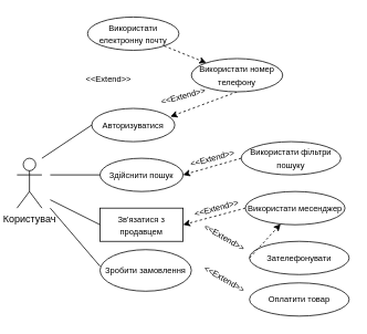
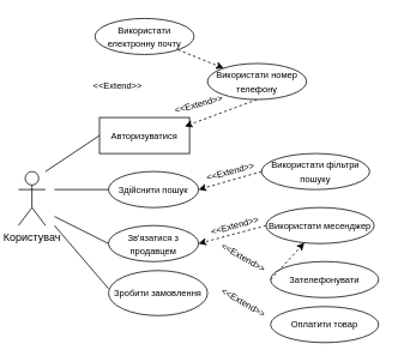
- <mxCell id="3" value="&lt;font style=&quot;font-size: 10px;&quot;&gt;Авторизуватися&lt;/font&gt;" style="ellipse;whiteSpace=wrap;html=1;" vertex="1" parent="1"><mxGeometry x="110" y="130" width="100" height="40" as="geometry" /></mxCell>
+ <mxCell id="3" value="&lt;font style=&quot;font-size: 10px;&quot;&gt;Авторизуватися&lt;/font&gt;" style="whiteSpace=wrap;html=1;rounded=0;" vertex="1" parent="1"><mxGeometry x="110" y="130" width="100" height="40" as="geometry" /></mxCell>
- <mxCell id="14" value="&lt;font style=&quot;font-size: 10px;&quot;&gt;Зв'язатися з продавцем&lt;/font&gt;" style="whiteSpace=wrap;html=1;rounded=0;" vertex="1" parent="1"><mxGeometry x="120" y="250" width="100" height="40" as="geometry" /></mxCell>
+ <mxCell id="14" value="&lt;font style=&quot;font-size: 10px;&quot;&gt;Зв'язатися з продавцем&lt;/font&gt;" style="ellipse;whiteSpace=wrap;html=1;" vertex="1" parent="1"><mxGeometry x="120" y="250" width="100" height="40" as="geometry" /></mxCell>
